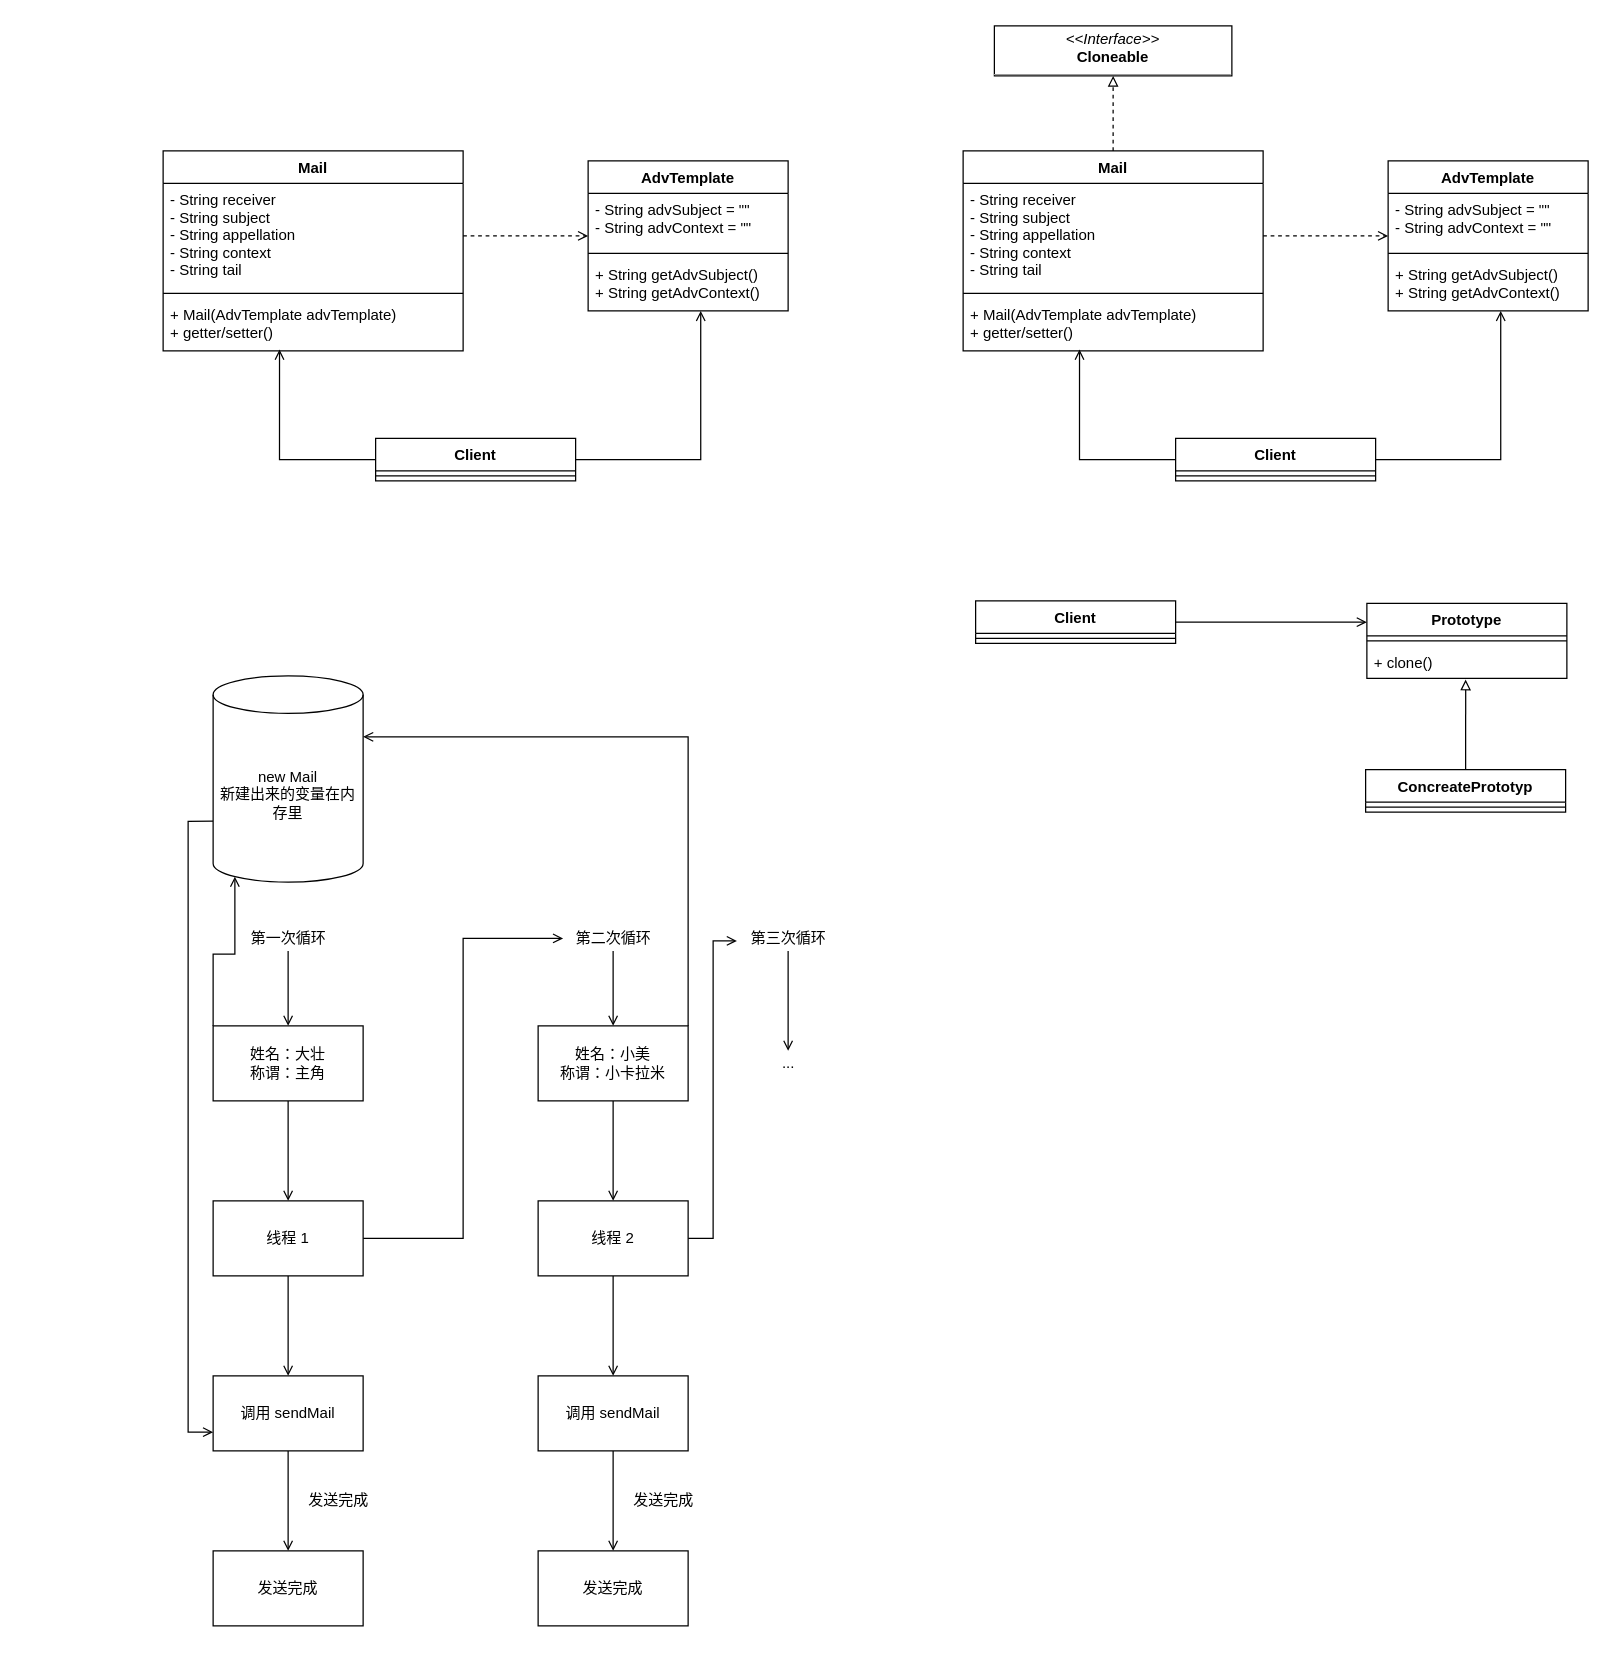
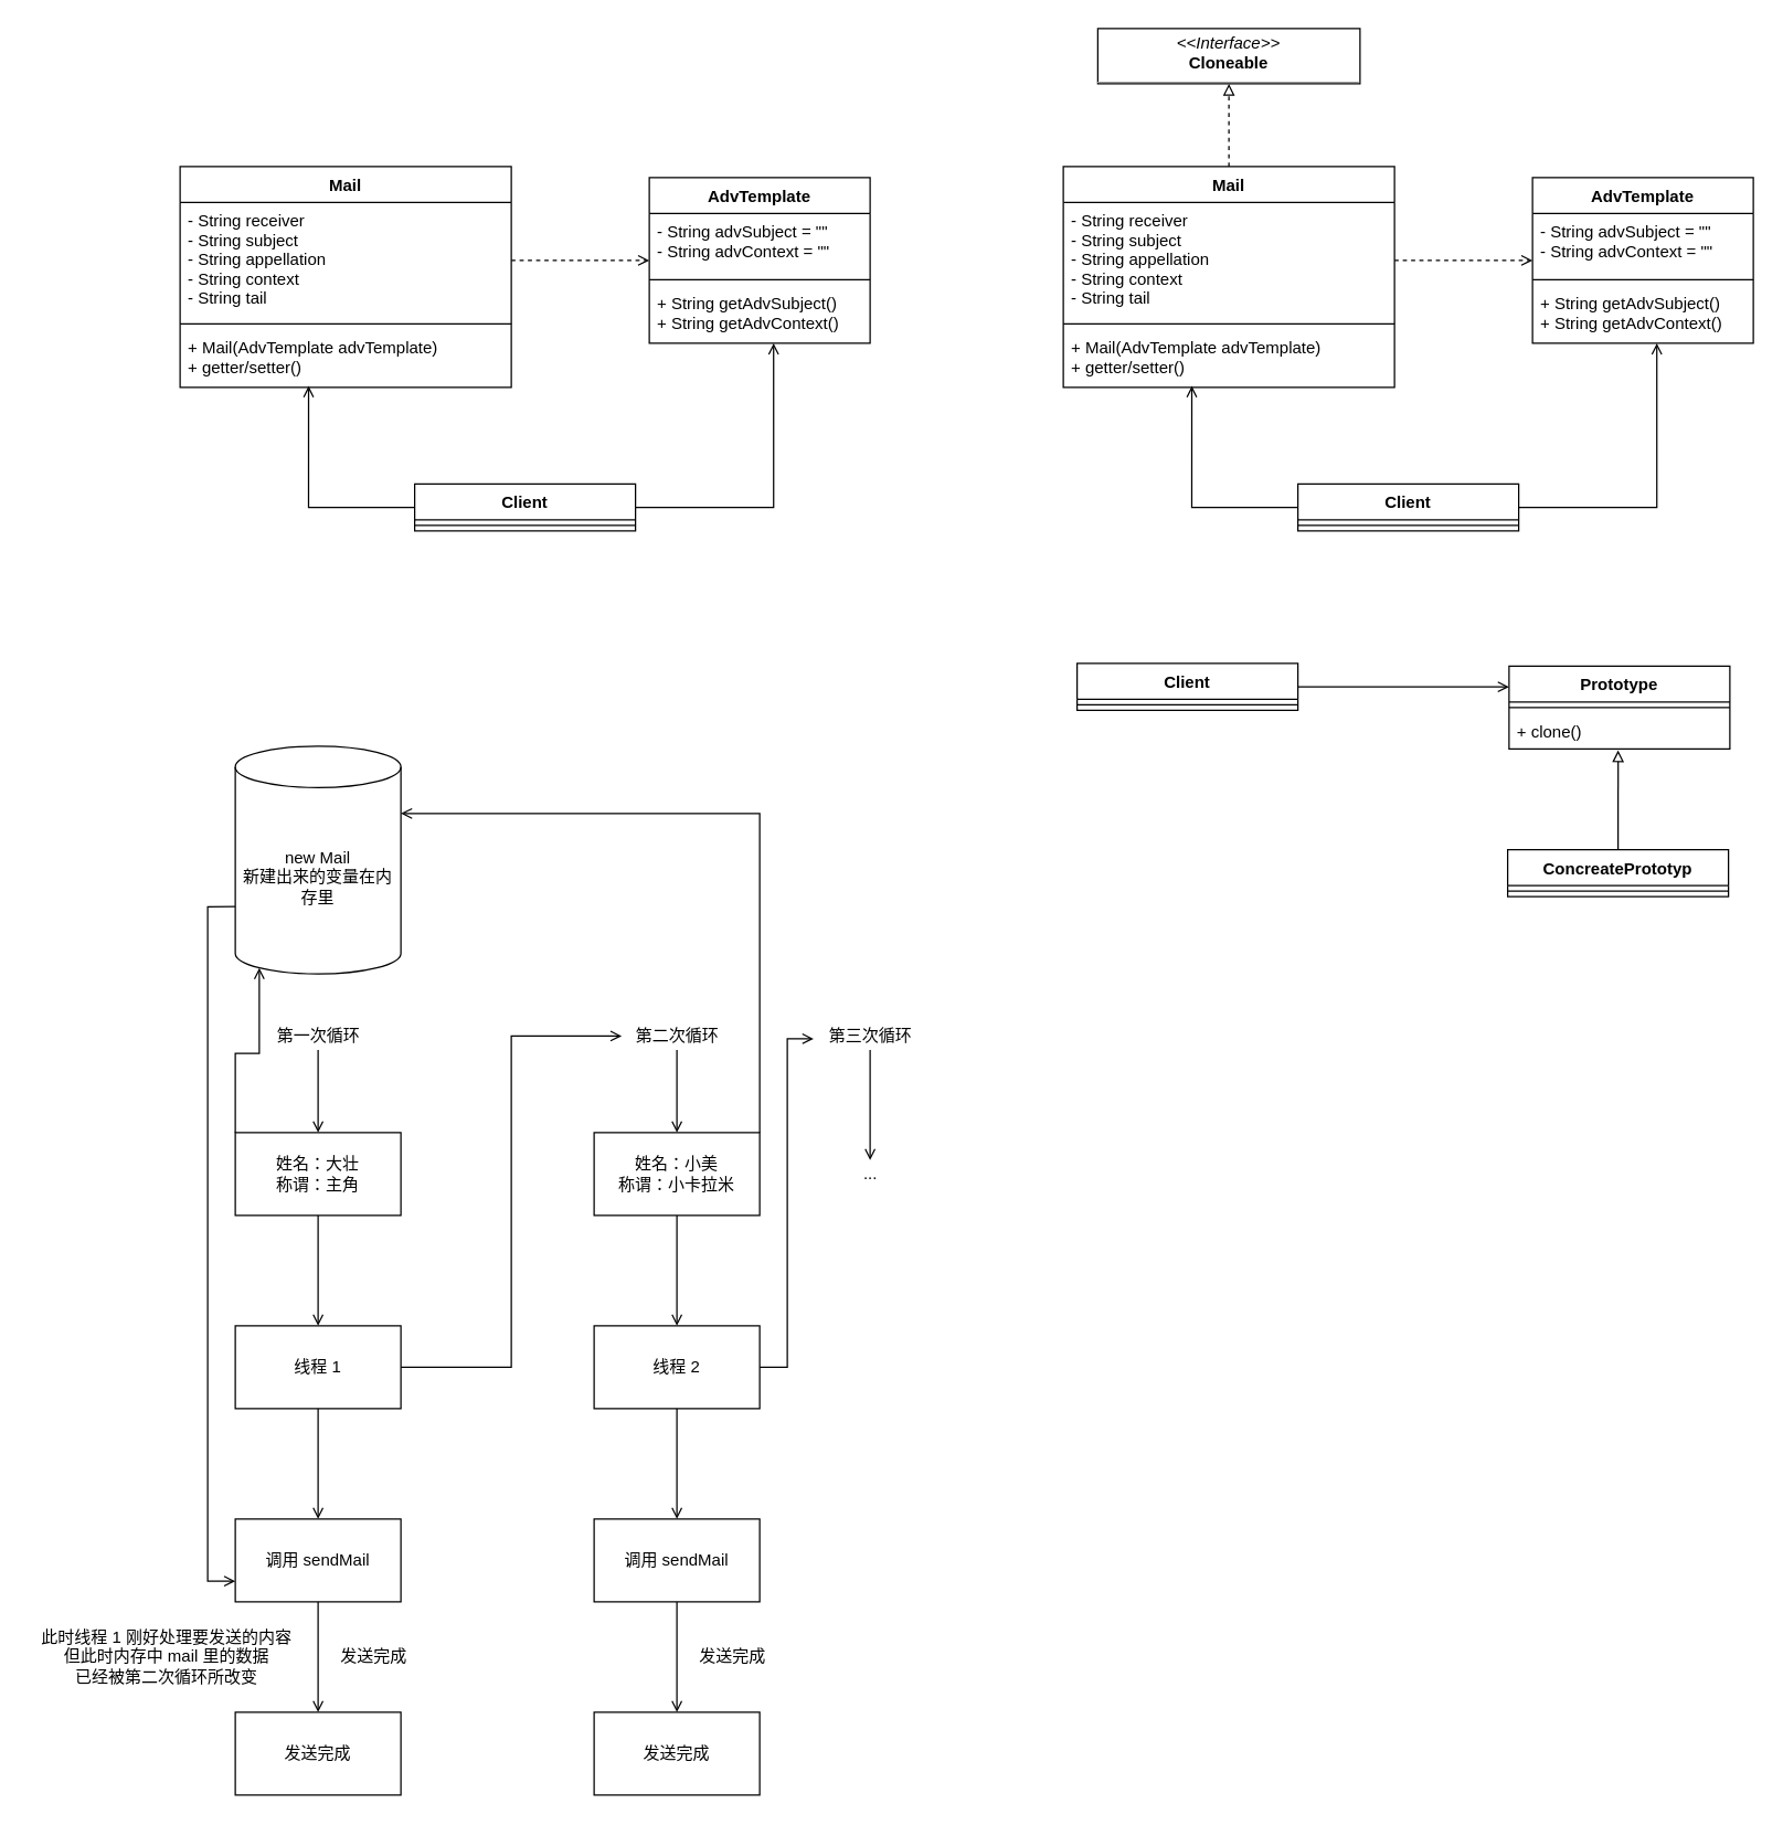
+ <mxCell id="41" value="此时线程 1 刚好处理要发送的内容&lt;br&gt;但此时内存中 mail 里的数据&lt;br&gt;已经被第二次循环所改变" style="text;html=1;align=center;verticalAlign=middle;resizable=0;points=[];autosize=1;strokeColor=none;fillColor=none;" vertex="1" parent="1"><mxGeometry x="20" y="1175" width="200" height="50" as="geometry" /></mxCell>
